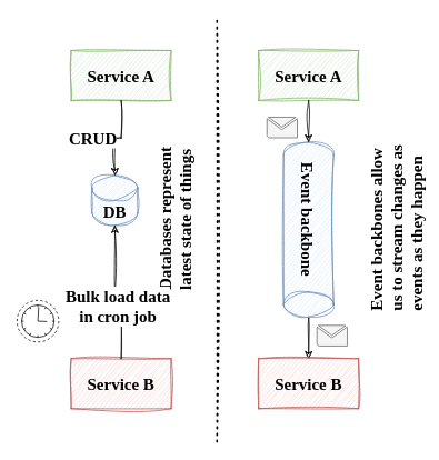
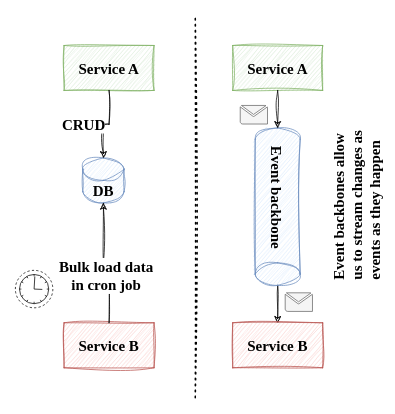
- <mxCell id="8" value="Databases represent latest state of things" style="text;html=1;strokeColor=none;fillColor=none;align=left;verticalAlign=middle;whiteSpace=wrap;rounded=0;fontSize=20;fontFamily=Architects Daughter;horizontal=0;fontStyle=1" vertex="1" parent="1"><mxGeometry x="180" y="130" width="60" height="220" as="geometry" /></mxCell>
